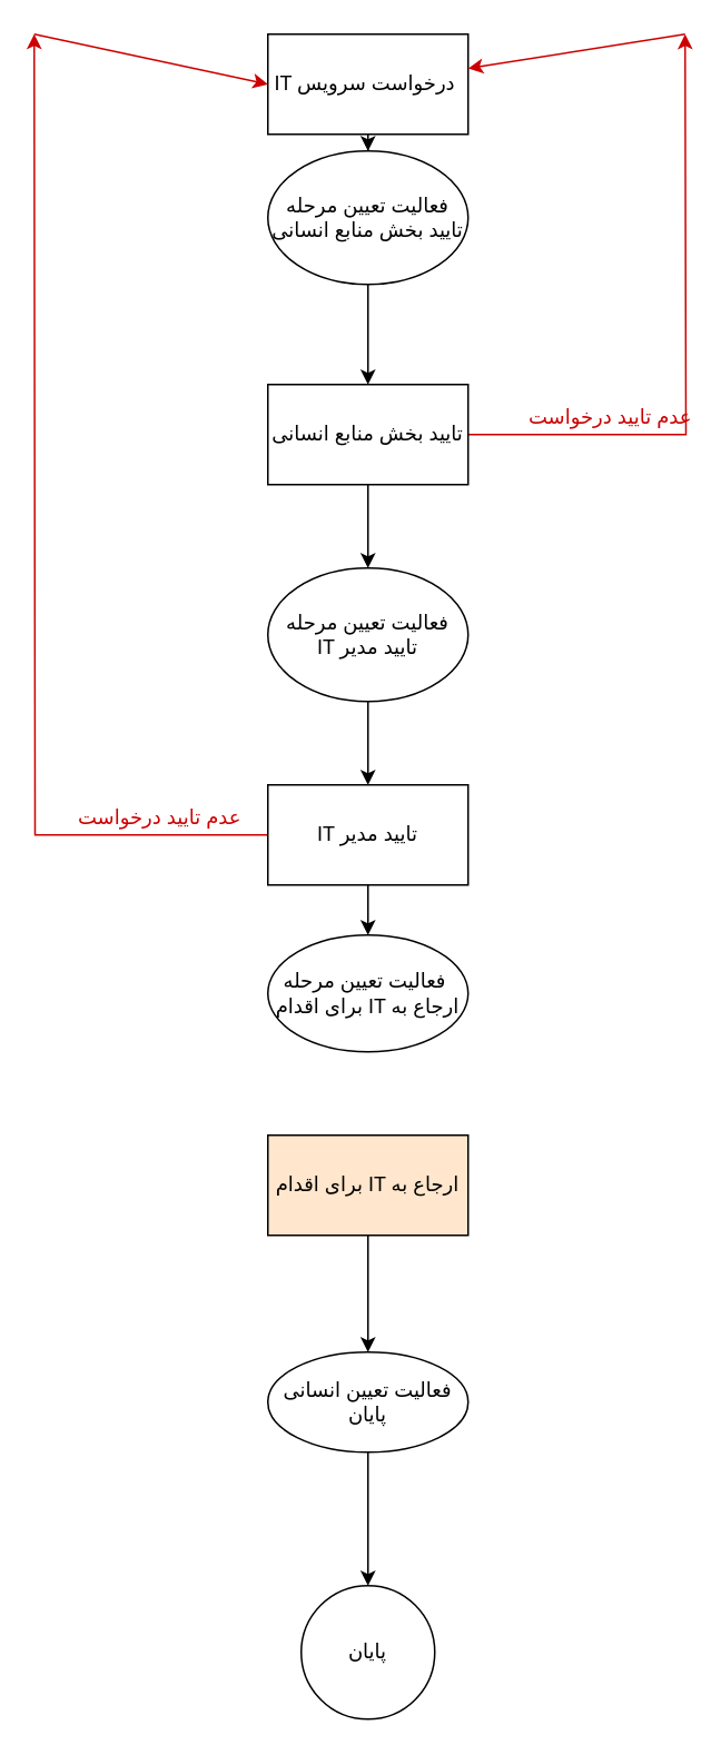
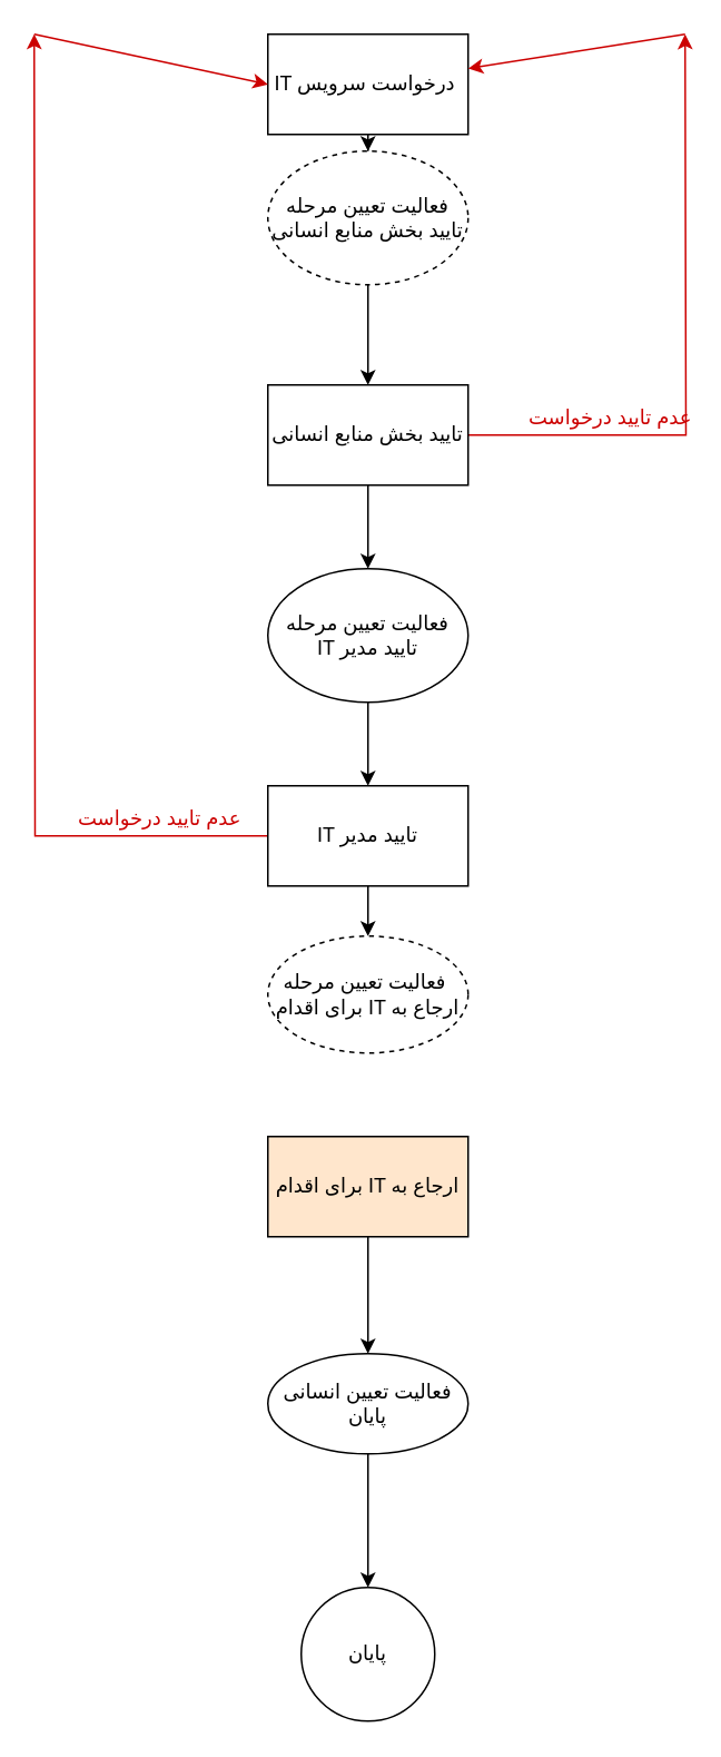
- <mxCell id="13" value="فعالیت تعیین مرحله تایید بخش منابع انسانی" style="ellipse;whiteSpace=wrap;html=1;" vertex="1" parent="1"><mxGeometry x="160" y="90" width="120" height="80" as="geometry" /></mxCell>
+ <mxCell id="13" value="فعالیت تعیین مرحله تایید بخش منابع انسانی" style="ellipse;whiteSpace=wrap;html=1;dashed=1;" vertex="1" parent="1"><mxGeometry x="160" y="90" width="120" height="80" as="geometry" /></mxCell>
- <mxCell id="16" value="فعالیت تعیین مرحله&amp;nbsp;&lt;br&gt;&amp;nbsp;برای اقدام IT ارجاع به&amp;nbsp;" style="ellipse;whiteSpace=wrap;html=1;" vertex="1" parent="1"><mxGeometry x="160" y="560" width="120" height="70" as="geometry" /></mxCell>
+ <mxCell id="16" value="فعالیت تعیین مرحله&amp;nbsp;&lt;br&gt;&amp;nbsp;برای اقدام IT ارجاع به&amp;nbsp;" style="ellipse;whiteSpace=wrap;html=1;dashed=1;" vertex="1" parent="1"><mxGeometry x="160" y="560" width="120" height="70" as="geometry" /></mxCell>
